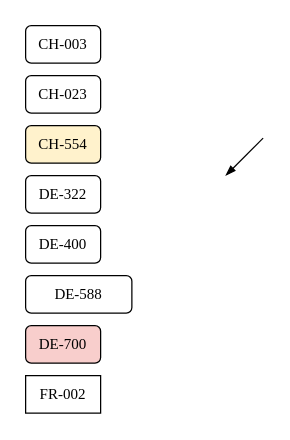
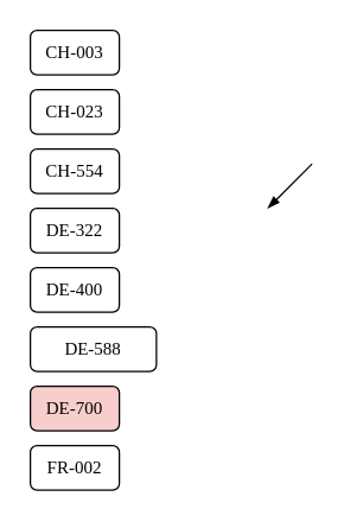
- <mxCell id="6" value="CH-554" style="rounded=1;fontFamily=Alegreya Sans;fontSource=https%3A%2F%2Ffonts.googleapis.com%2Fcss%3Ffamily%3DAlegreya%2BSans;whiteSpace=wrap;fillColor=#fff2cc;" parent="1" vertex="1"><mxGeometry x="20" y="100" width="60" height="30" as="geometry" /></mxCell>
+ <mxCell id="6" value="CH-554" style="rounded=1;fontFamily=Alegreya Sans;fontSource=https%3A%2F%2Ffonts.googleapis.com%2Fcss%3Ffamily%3DAlegreya%2BSans;whiteSpace=wrap;" parent="1" vertex="1"><mxGeometry x="20" y="100" width="60" height="30" as="geometry" /></mxCell>
- <mxCell id="9" value=" FR-002" style="fontFamily=Alegreya Sans;fontSource=https%3A%2F%2Ffonts.googleapis.com%2Fcss%3Ffamily%3DAlegreya%2BSans;whiteSpace=wrap;rounded=0;" parent="1" vertex="1"><mxGeometry x="20" y="300" width="60" height="30" as="geometry" /></mxCell>
+ <mxCell id="9" value=" FR-002" style="rounded=1;fontFamily=Alegreya Sans;fontSource=https%3A%2F%2Ffonts.googleapis.com%2Fcss%3Ffamily%3DAlegreya%2BSans;whiteSpace=wrap;" parent="1" vertex="1"><mxGeometry x="20" y="300" width="60" height="30" as="geometry" /></mxCell>
